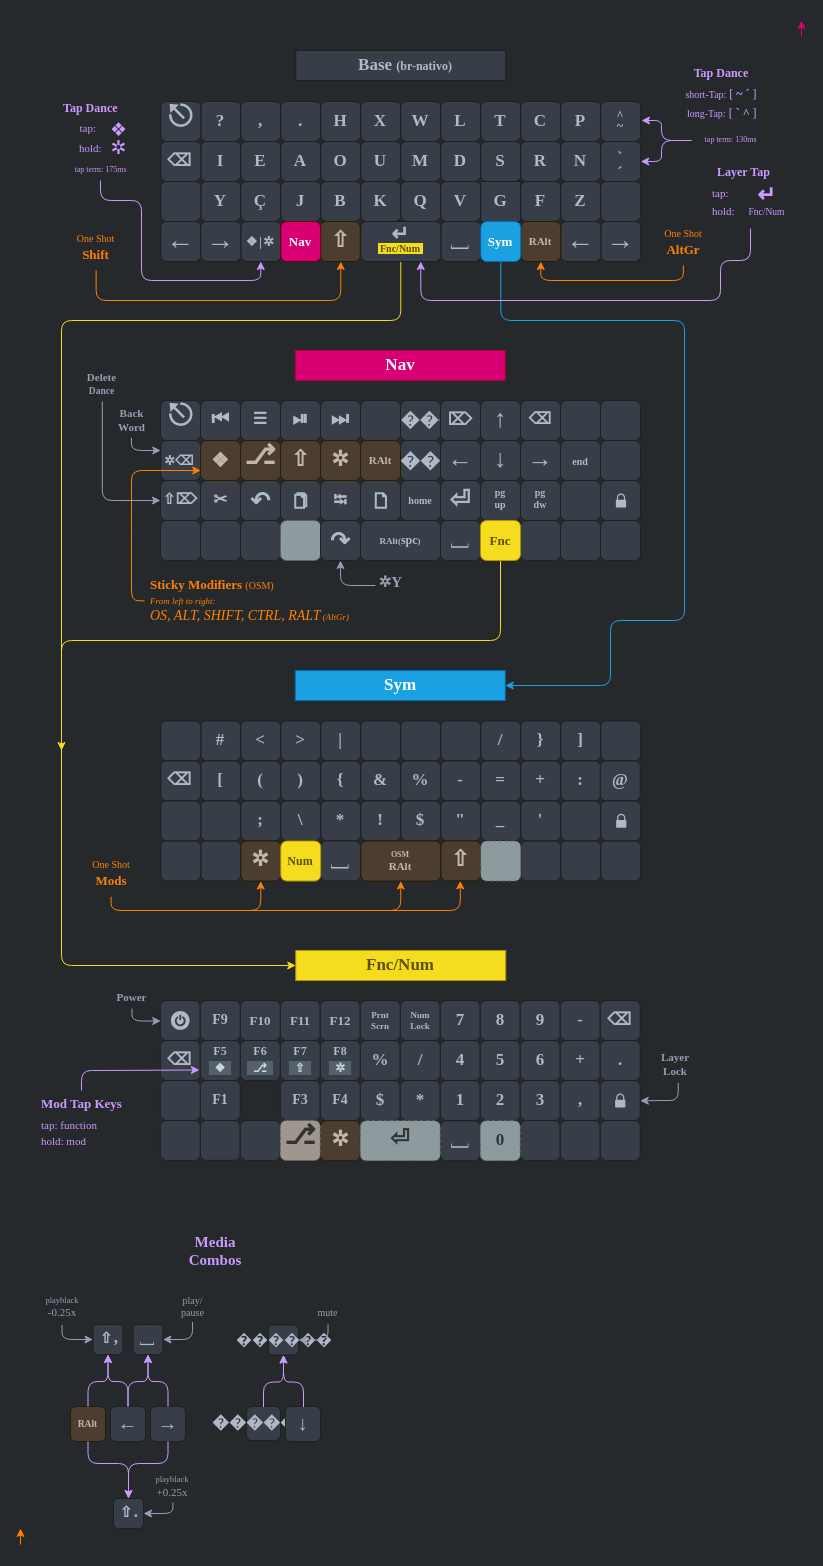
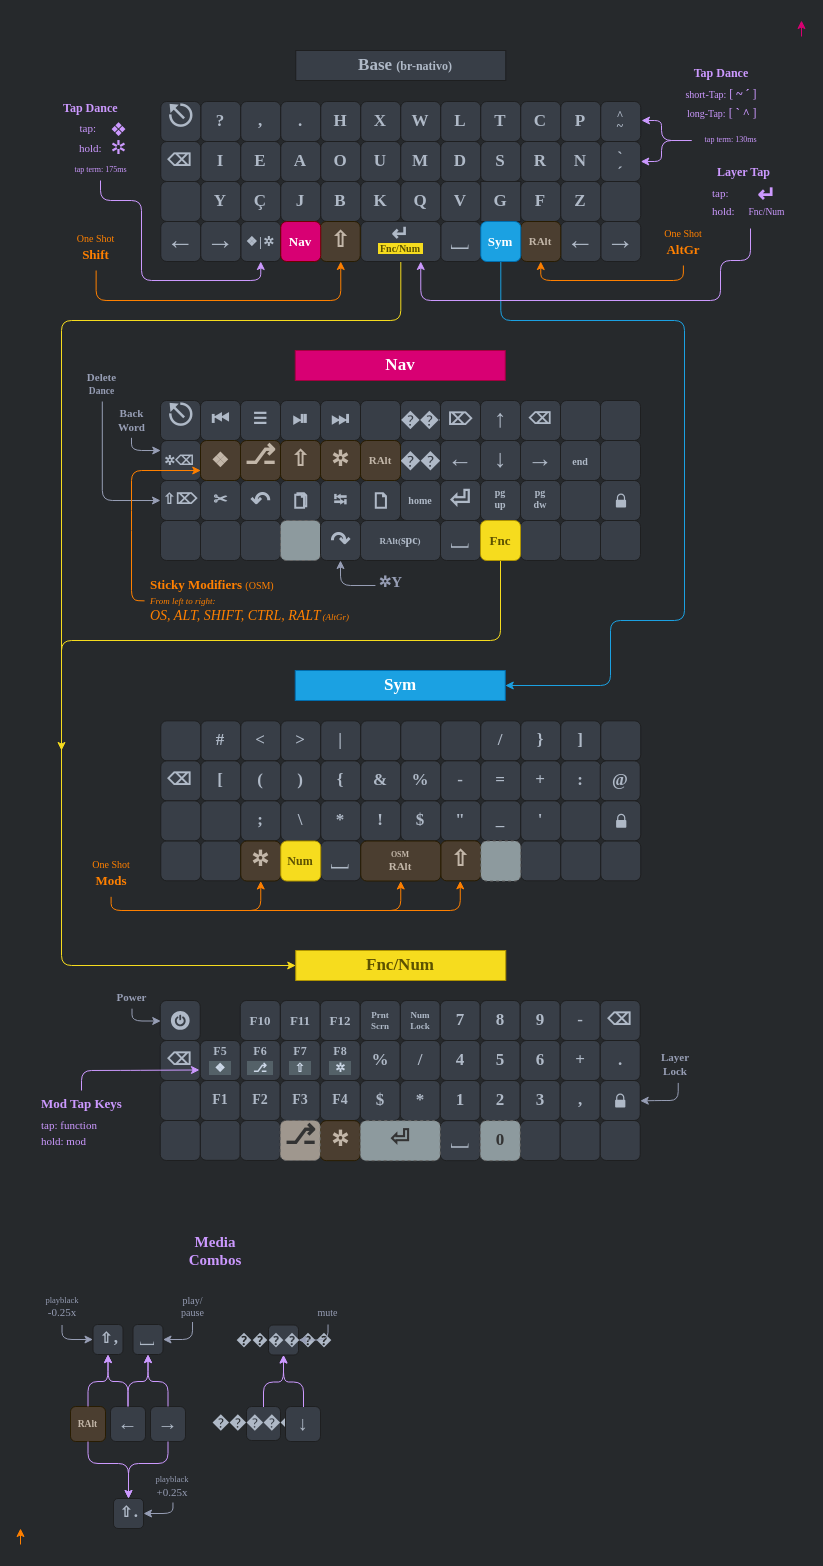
- <mxCell id="183" value="F9" style="whiteSpace=wrap;html=1;aspect=fixed;fontSize=14;fontFamily=Verdana;fontStyle=1;fontColor=#AFB9C7;fillColor=#383E47;rounded=1;strokeColor=#1E1F20;" parent="1" vertex="1"><mxGeometry x="199.75" y="1000" width="40" height="40" as="geometry" /></mxCell>
+ <mxCell id="154" value="F2" style="whiteSpace=wrap;html=1;aspect=fixed;fontSize=14;fontFamily=Verdana;fontStyle=1;fontColor=#AFB9C7;fillColor=#383E47;rounded=1;strokeColor=#1E1F20;" parent="1" vertex="1"><mxGeometry x="239.75" y="1080" width="40" height="40" as="geometry" /></mxCell>
